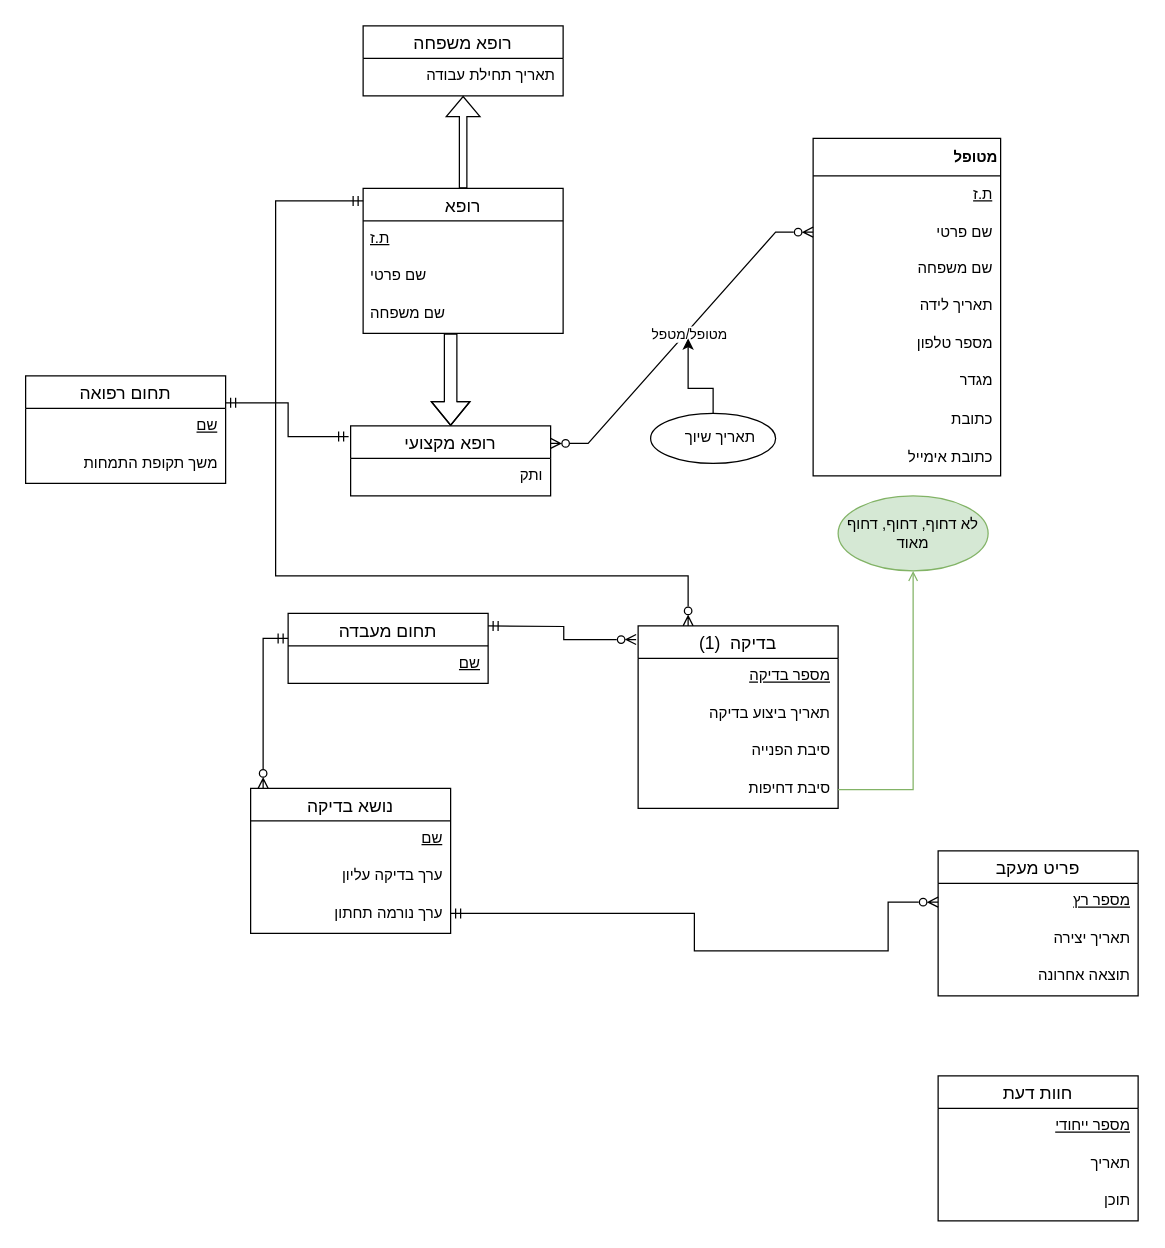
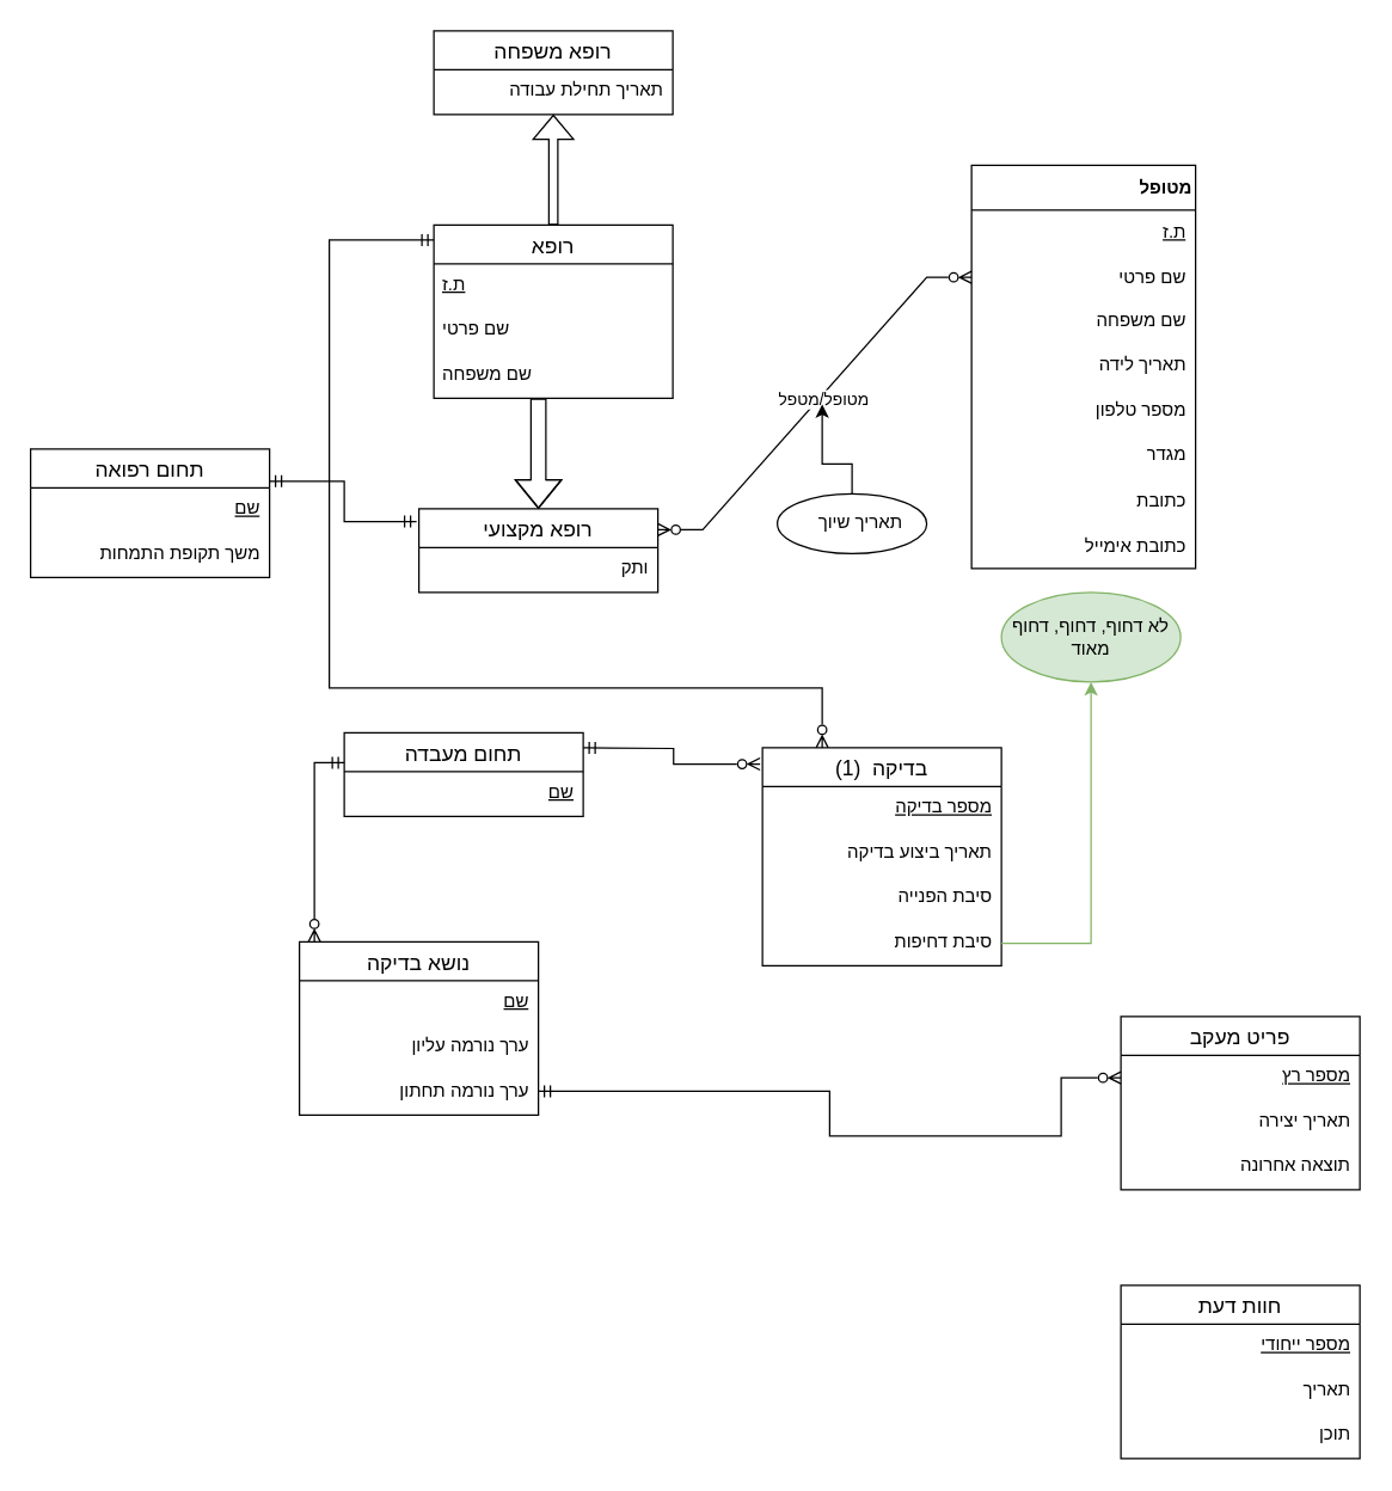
- <mxCell id="52" value="" style="edgeStyle=orthogonalEdgeStyle;rounded=0;orthogonalLoop=1;jettySize=auto;html=1;fillColor=#d5e8d4;strokeColor=#82b366;entryX=0.5;entryY=1;entryDx=0;entryDy=0;endArrow=open;" edge="1" parent="1" source="26" target="53"><mxGeometry relative="1" as="geometry"><mxPoint x="730" y="880" as="targetPoint" /></mxGeometry></mxCell>
+ <mxCell id="52" value="" style="edgeStyle=orthogonalEdgeStyle;rounded=0;orthogonalLoop=1;jettySize=auto;html=1;fillColor=#d5e8d4;strokeColor=#82b366;entryX=0.5;entryY=1;entryDx=0;entryDy=0;" edge="1" parent="1" source="26" target="53"><mxGeometry relative="1" as="geometry"><mxPoint x="730" y="880" as="targetPoint" /></mxGeometry></mxCell>
- <mxCell id="32" value="ערך בדיקה עליון" style="text;strokeColor=none;fillColor=none;spacingLeft=4;spacingRight=4;overflow=hidden;rotatable=0;points=[[0,0.5],[1,0.5]];portConstraint=eastwest;fontSize=12;whiteSpace=wrap;html=1;align=right;" vertex="1" parent="30"><mxGeometry y="56" width="160" height="30" as="geometry" /></mxCell>
+ <mxCell id="32" value="ערך נורמה עליון" style="text;strokeColor=none;fillColor=none;spacingLeft=4;spacingRight=4;overflow=hidden;rotatable=0;points=[[0,0.5],[1,0.5]];portConstraint=eastwest;fontSize=12;whiteSpace=wrap;html=1;align=right;" vertex="1" parent="30"><mxGeometry y="56" width="160" height="30" as="geometry" /></mxCell>
